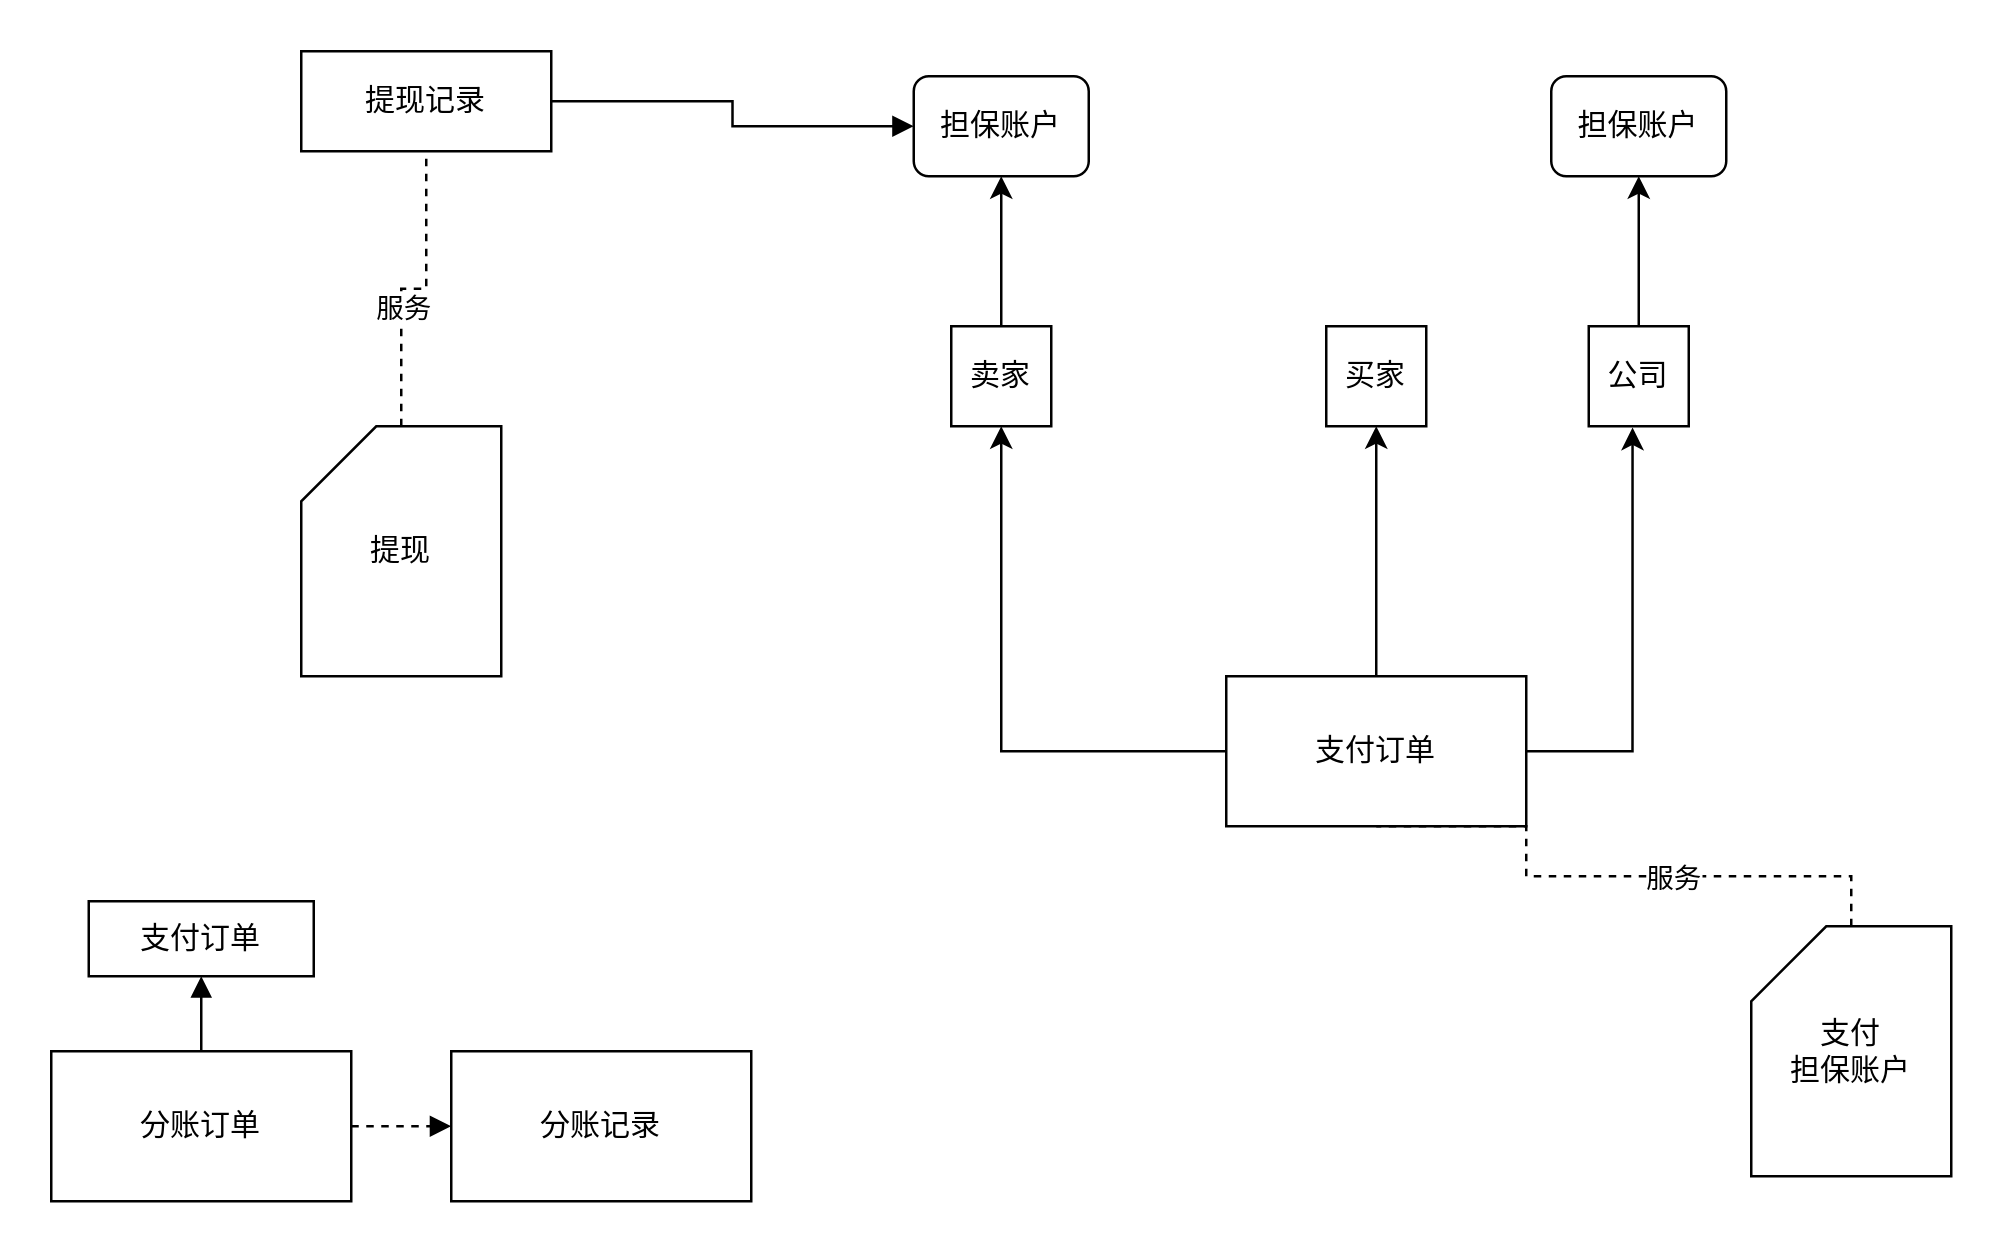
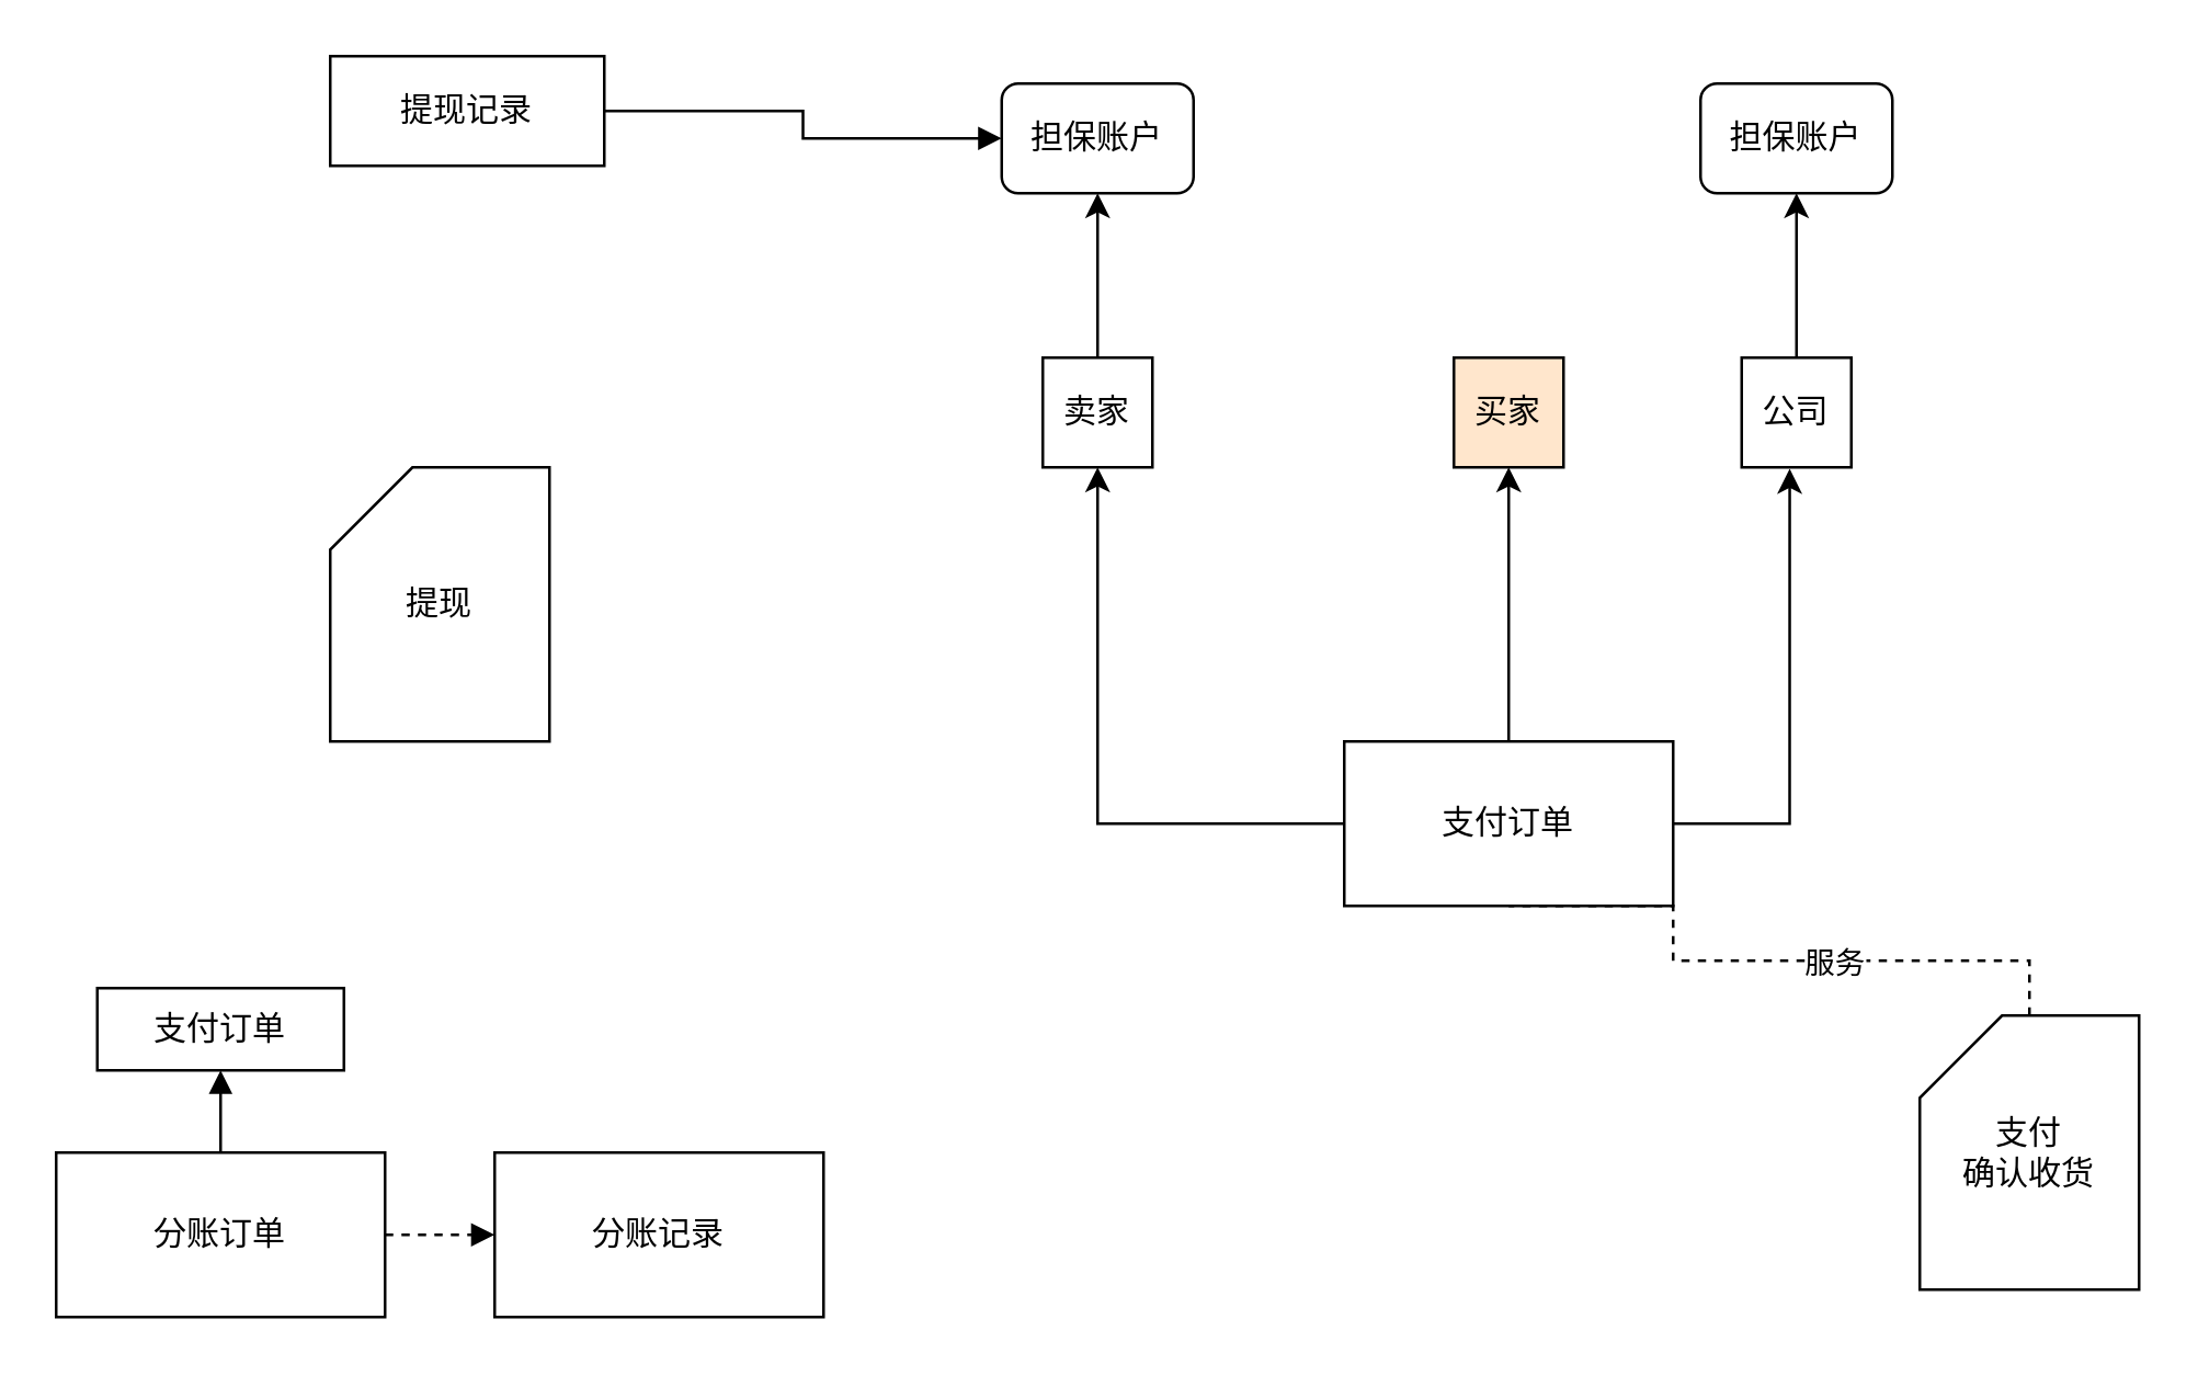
- <mxCell id="22" style="edgeStyle=orthogonalEdgeStyle;rounded=0;orthogonalLoop=1;jettySize=auto;html=1;endArrow=none;endFill=0;dashed=1;" parent="1" source="21" target="20" edge="1"><mxGeometry relative="1" as="geometry"><mxPoint x="400" y="180.037" as="sourcePoint" /><mxPoint x="200" y="160" as="targetPoint" /></mxGeometry></mxCell>
- <mxCell id="23" value="服务" style="edgeLabel;html=1;align=center;verticalAlign=middle;resizable=0;points=[];" parent="22" vertex="1" connectable="0"><mxGeometry x="-0.201" relative="1" as="geometry"><mxPoint as="offset" /></mxGeometry></mxCell>
- <mxCell id="4" value="买家" style="whiteSpace=wrap;html=1;aspect=fixed;" parent="1" vertex="1"><mxGeometry x="530" y="130" width="40" height="40" as="geometry" /></mxCell>
+ <mxCell id="4" value="买家" style="whiteSpace=wrap;html=1;aspect=fixed;fillColor=#ffe6cc;" parent="1" vertex="1"><mxGeometry x="530" y="130" width="40" height="40" as="geometry" /></mxCell>
- <mxCell id="18" value="支付&lt;br&gt;担保账户" style="shape=card;whiteSpace=wrap;html=1;" parent="1" vertex="1"><mxGeometry x="700" y="370" width="80" height="100" as="geometry" /></mxCell>
+ <mxCell id="18" value="支付&lt;br&gt;确认收货" style="shape=card;whiteSpace=wrap;html=1;" parent="1" vertex="1"><mxGeometry x="700" y="370" width="80" height="100" as="geometry" /></mxCell>
